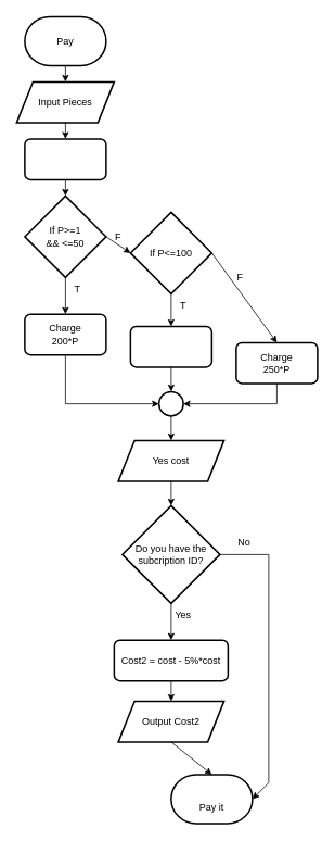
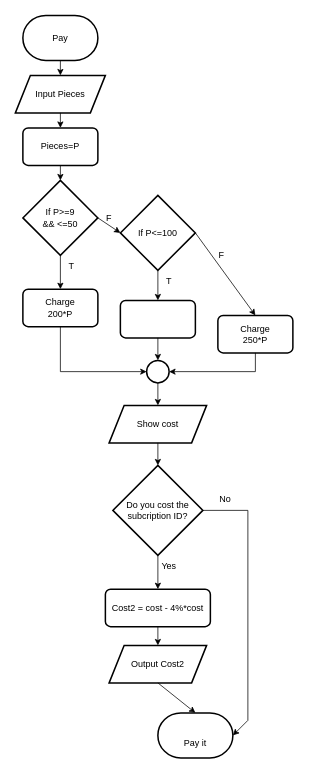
+ <mxCell id="13" value="Pieces=P" style="text;html=1;strokeColor=none;fillColor=none;align=center;verticalAlign=middle;whiteSpace=wrap;rounded=0;" vertex="1" parent="1"><mxGeometry x="50" y="180" width="60" height="30" as="geometry" /></mxCell>
- <mxCell id="11" value="If P&amp;gt;=1 &amp;amp;&amp;amp; &amp;lt;=50" style="text;html=1;strokeColor=none;fillColor=none;align=center;verticalAlign=middle;whiteSpace=wrap;rounded=0;" vertex="1" parent="1"><mxGeometry x="50" y="275" width="60" height="30" as="geometry" /></mxCell>
+ <mxCell id="11" value="If P&amp;gt;=9 &amp;amp;&amp;amp; &amp;lt;=50" style="text;html=1;strokeColor=none;fillColor=none;align=center;verticalAlign=middle;whiteSpace=wrap;rounded=0;" vertex="1" parent="1"><mxGeometry x="50" y="275" width="60" height="30" as="geometry" /></mxCell>
- <mxCell id="38" value="Yes cost" style="text;html=1;strokeColor=none;fillColor=none;align=center;verticalAlign=middle;whiteSpace=wrap;rounded=0;" vertex="1" parent="1"><mxGeometry x="160" y="550" width="100" height="30" as="geometry" /></mxCell>
+ <mxCell id="38" value="Show cost" style="text;html=1;strokeColor=none;fillColor=none;align=center;verticalAlign=middle;whiteSpace=wrap;rounded=0;" vertex="1" parent="1"><mxGeometry x="160" y="550" width="100" height="30" as="geometry" /></mxCell>
- <mxCell id="32" value="Do you have the subcription ID?" style="text;html=1;strokeColor=none;fillColor=none;align=center;verticalAlign=middle;whiteSpace=wrap;rounded=0;" vertex="1" parent="1"><mxGeometry x="165" y="665" width="90" height="30" as="geometry" /></mxCell>
+ <mxCell id="32" value="Do you cost the subcription ID?" style="text;html=1;strokeColor=none;fillColor=none;align=center;verticalAlign=middle;whiteSpace=wrap;rounded=0;" vertex="1" parent="1"><mxGeometry x="165" y="665" width="90" height="30" as="geometry" /></mxCell>
- <mxCell id="35" value="Cost2 = cost - 5%*cost" style="text;html=1;strokeColor=none;fillColor=none;align=center;verticalAlign=middle;whiteSpace=wrap;rounded=0;" vertex="1" parent="1"><mxGeometry x="146.25" y="795" width="127.5" height="30" as="geometry" /></mxCell>
+ <mxCell id="35" value="Cost2 = cost - 4%*cost" style="text;html=1;strokeColor=none;fillColor=none;align=center;verticalAlign=middle;whiteSpace=wrap;rounded=0;" vertex="1" parent="1"><mxGeometry x="146.25" y="795" width="127.5" height="30" as="geometry" /></mxCell>
